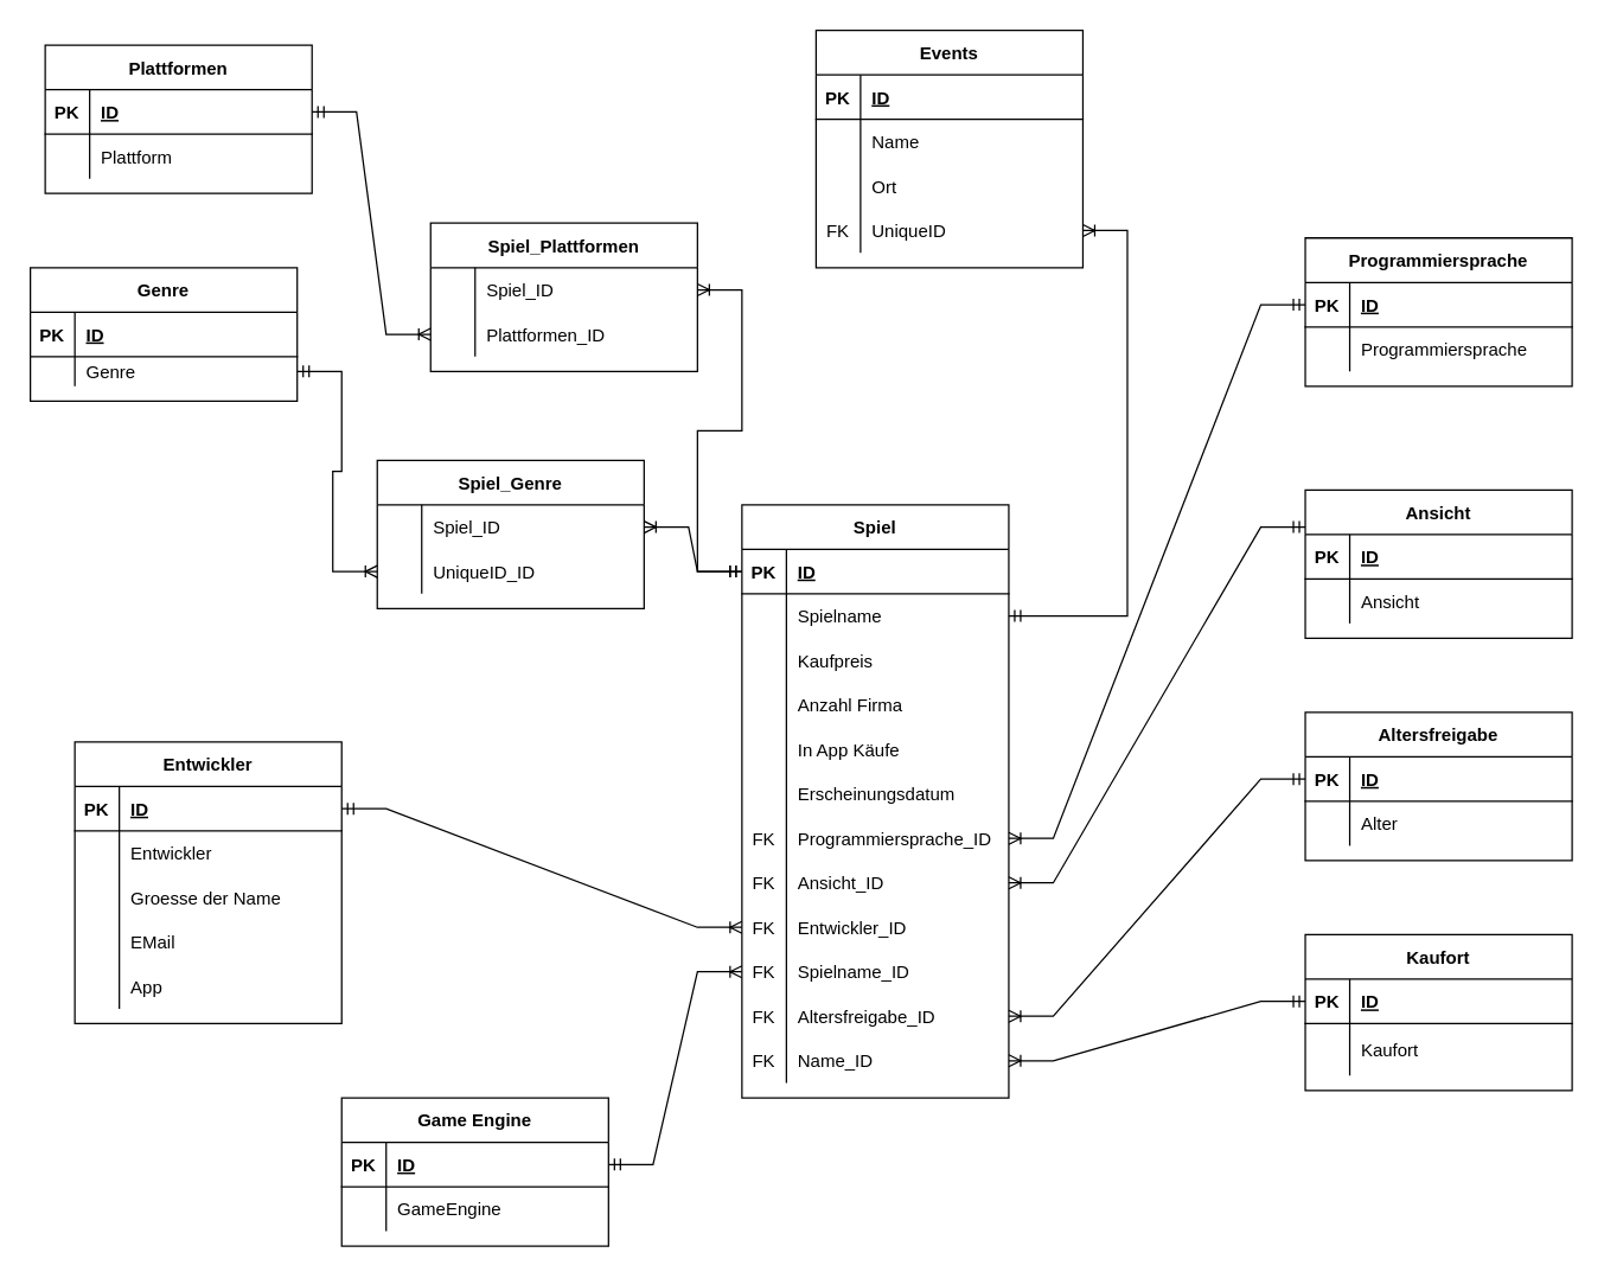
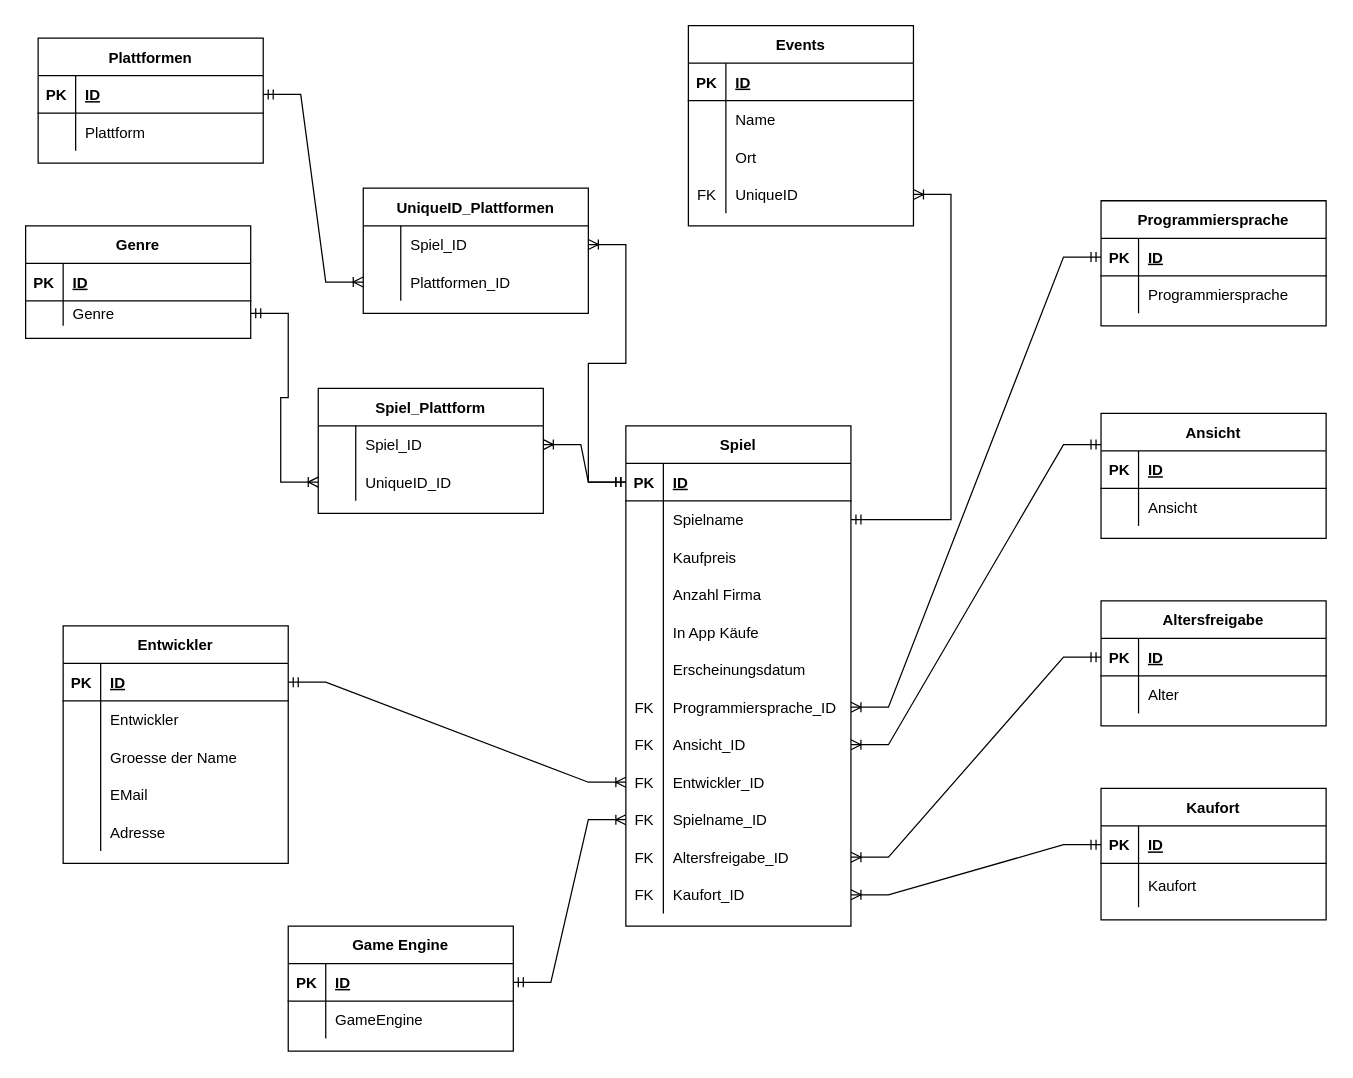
- <mxCell id="87" value="Spiel_Plattformen" style="shape=table;startSize=30;container=1;collapsible=1;childLayout=tableLayout;fixedRows=1;rowLines=0;fontStyle=1;align=center;resizeLast=1;" vertex="1" parent="1"><mxGeometry x="290" y="150" width="180" height="100" as="geometry" /></mxCell>
+ <mxCell id="87" value="UniqueID_Plattformen" style="shape=table;startSize=30;container=1;collapsible=1;childLayout=tableLayout;fixedRows=1;rowLines=0;fontStyle=1;align=center;resizeLast=1;" vertex="1" parent="1"><mxGeometry x="290" y="150" width="180" height="100" as="geometry" /></mxCell>
- <mxCell id="80" value="Spiel_Genre" style="shape=table;startSize=30;container=1;collapsible=1;childLayout=tableLayout;fixedRows=1;rowLines=0;fontStyle=1;align=center;resizeLast=1;" vertex="1" parent="1"><mxGeometry x="254" y="310" width="180" height="100" as="geometry" /></mxCell>
+ <mxCell id="80" value="Spiel_Plattform" style="shape=table;startSize=30;container=1;collapsible=1;childLayout=tableLayout;fixedRows=1;rowLines=0;fontStyle=1;align=center;resizeLast=1;" vertex="1" parent="1"><mxGeometry x="254" y="310" width="180" height="100" as="geometry" /></mxCell>
- <mxCell id="79" value="App" style="shape=partialRectangle;connectable=0;fillColor=none;top=0;left=0;bottom=0;right=0;align=left;spacingLeft=6;overflow=hidden;" vertex="1" parent="77"><mxGeometry x="30" width="150" height="30" as="geometry"><mxRectangle width="150" height="30" as="alternateBounds" /></mxGeometry></mxCell>
+ <mxCell id="79" value="Adresse" style="shape=partialRectangle;connectable=0;fillColor=none;top=0;left=0;bottom=0;right=0;align=left;spacingLeft=6;overflow=hidden;" vertex="1" parent="77"><mxGeometry x="30" width="150" height="30" as="geometry"><mxRectangle width="150" height="30" as="alternateBounds" /></mxGeometry></mxCell>
- <mxCell id="130" value="Name_ID" style="shape=partialRectangle;connectable=0;fillColor=none;top=0;left=0;bottom=0;right=0;align=left;spacingLeft=6;fontStyle=0;overflow=hidden;" vertex="1" parent="128"><mxGeometry x="30" width="150" height="30" as="geometry"><mxRectangle width="150" height="30" as="alternateBounds" /></mxGeometry></mxCell>
+ <mxCell id="130" value="Kaufort_ID" style="shape=partialRectangle;connectable=0;fillColor=none;top=0;left=0;bottom=0;right=0;align=left;spacingLeft=6;fontStyle=0;overflow=hidden;" vertex="1" parent="128"><mxGeometry x="30" width="150" height="30" as="geometry"><mxRectangle width="150" height="30" as="alternateBounds" /></mxGeometry></mxCell>
